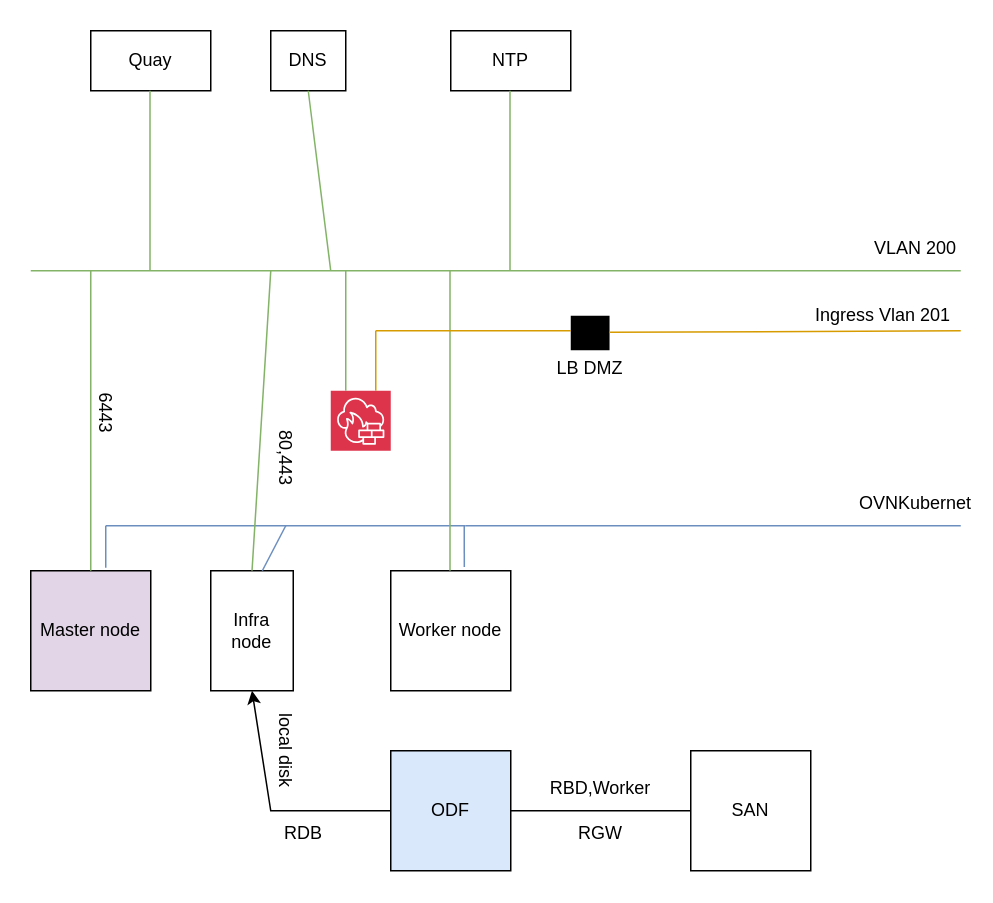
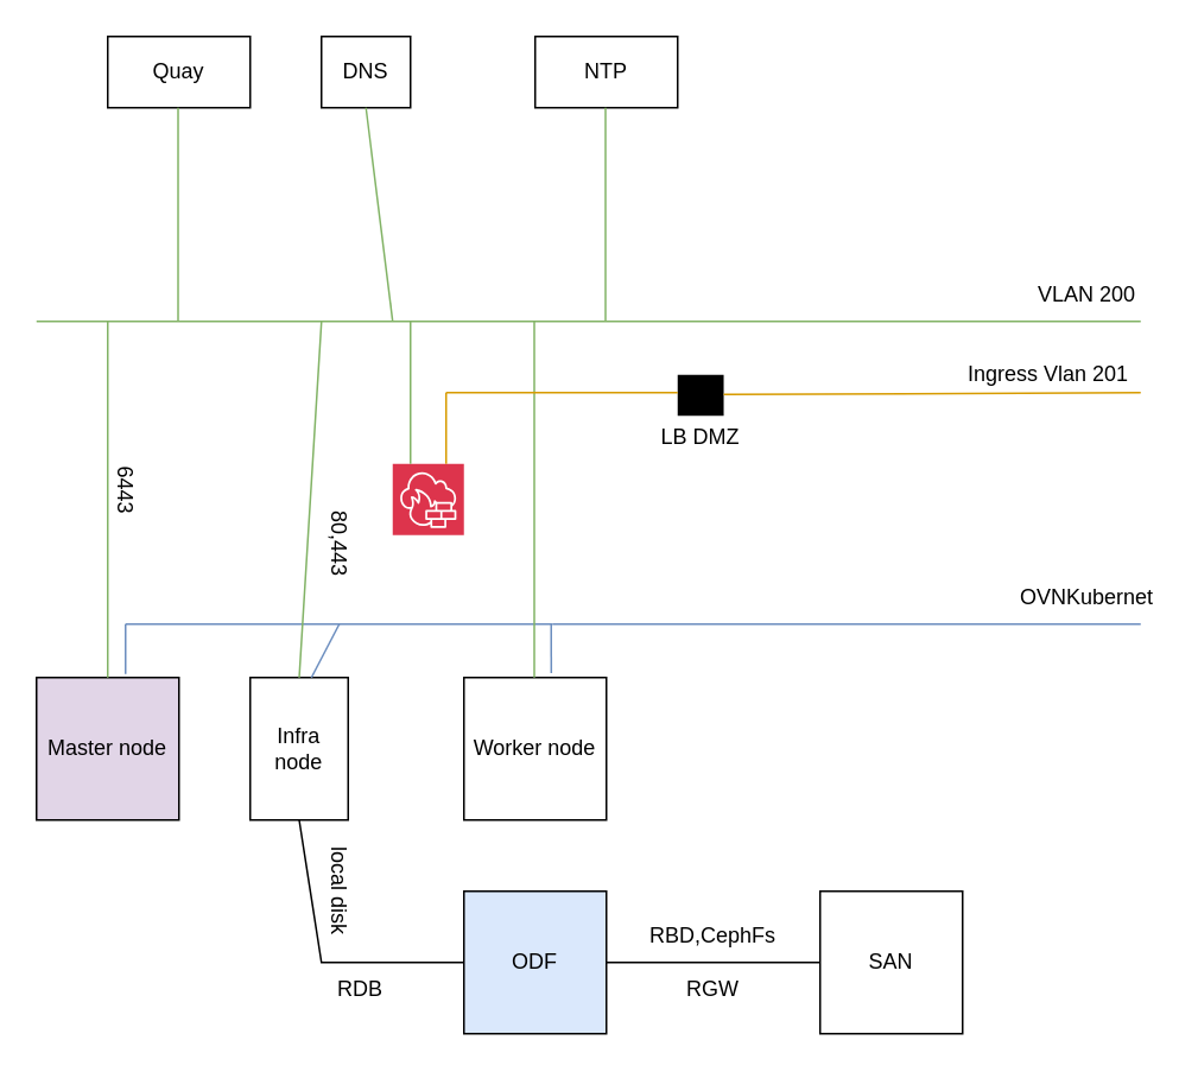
- <mxCell id="25" value="" style="endArrow=classic;html=1;rounded=0;exitX=0;exitY=0.5;exitDx=0;exitDy=0;entryX=0.5;entryY=1;entryDx=0;entryDy=0;" parent="1" source="24" target="3" edge="1"><mxGeometry width="50" height="50" relative="1" as="geometry"><mxPoint x="130" y="510" as="sourcePoint" /><mxPoint x="180" y="460" as="targetPoint" /><Array as="points"><mxPoint x="180" y="540" /></Array></mxGeometry></mxCell>
+ <mxCell id="25" value="" style="endArrow=none;html=1;rounded=0;exitX=0;exitY=0.5;exitDx=0;exitDy=0;entryX=0.5;entryY=1;entryDx=0;entryDy=0;" parent="1" source="24" target="3" edge="1"><mxGeometry width="50" height="50" relative="1" as="geometry"><mxPoint x="130" y="510" as="sourcePoint" /><mxPoint x="180" y="460" as="targetPoint" /><Array as="points"><mxPoint x="180" y="540" /></Array></mxGeometry></mxCell>
- <mxCell id="29" value="RBD,Worker" style="text;html=1;align=center;verticalAlign=middle;whiteSpace=wrap;rounded=0;" parent="1" vertex="1"><mxGeometry x="370" y="510" width="60" height="30" as="geometry" /></mxCell>
+ <mxCell id="29" value="RBD,CephFs" style="text;html=1;align=center;verticalAlign=middle;whiteSpace=wrap;rounded=0;" parent="1" vertex="1"><mxGeometry x="370" y="510" width="60" height="30" as="geometry" /></mxCell>
